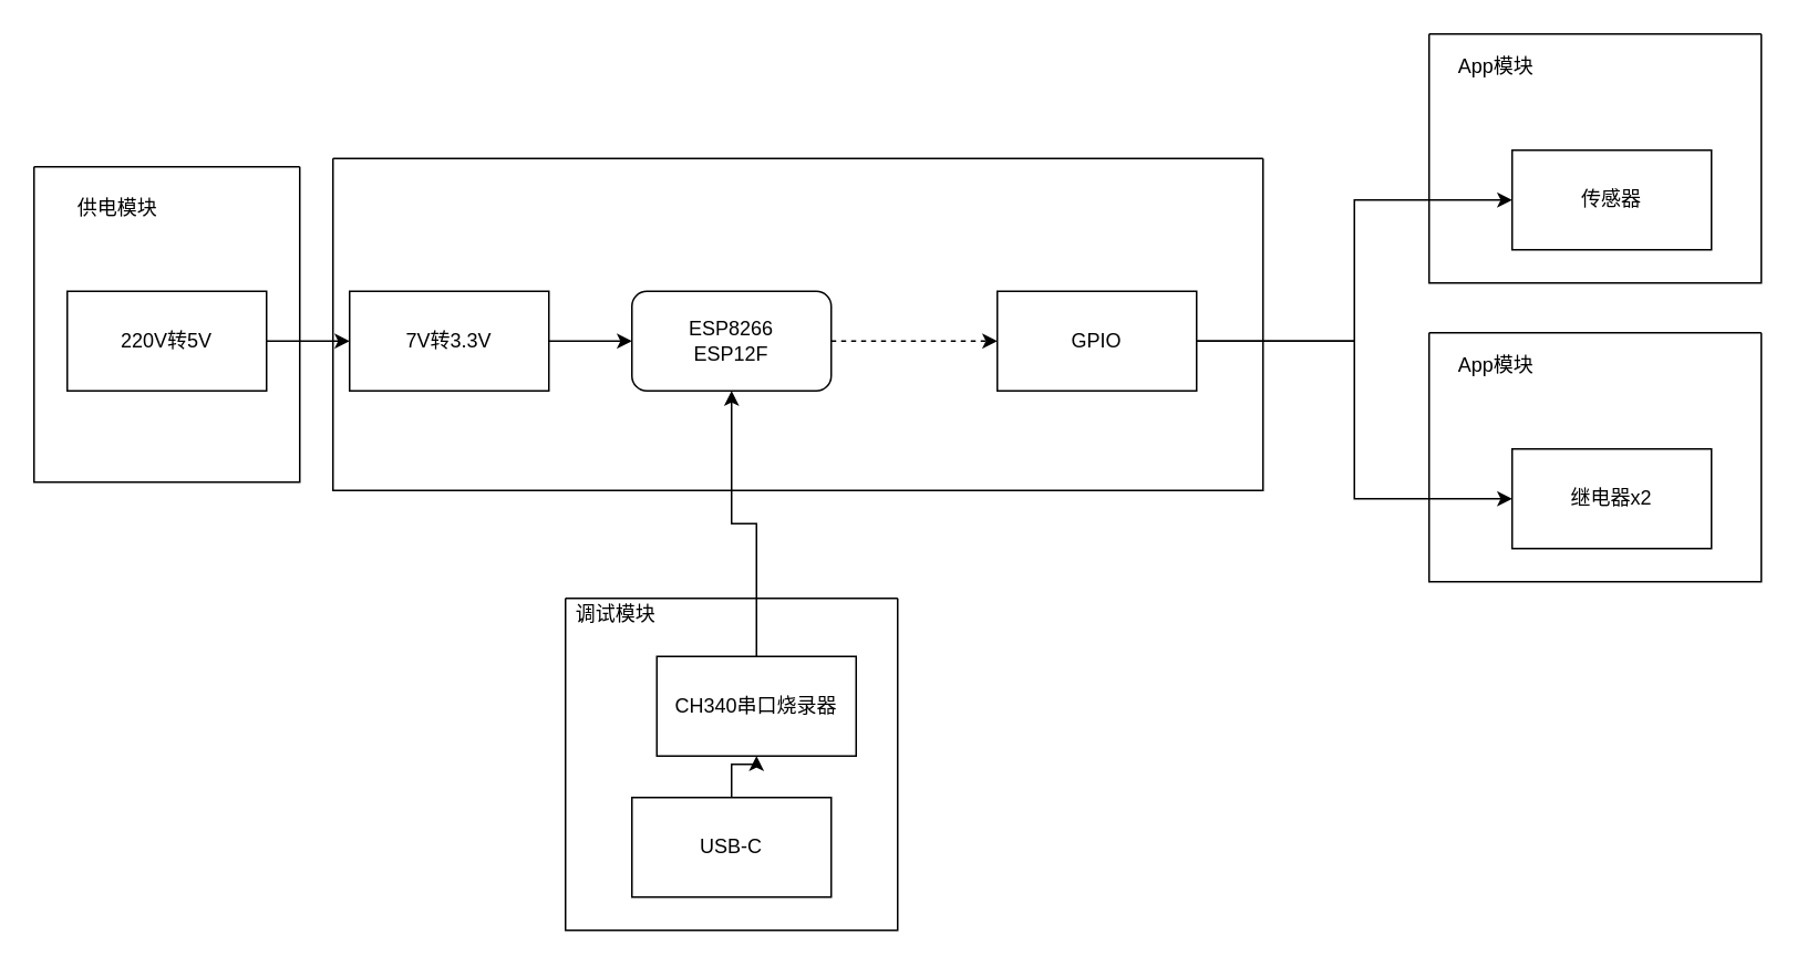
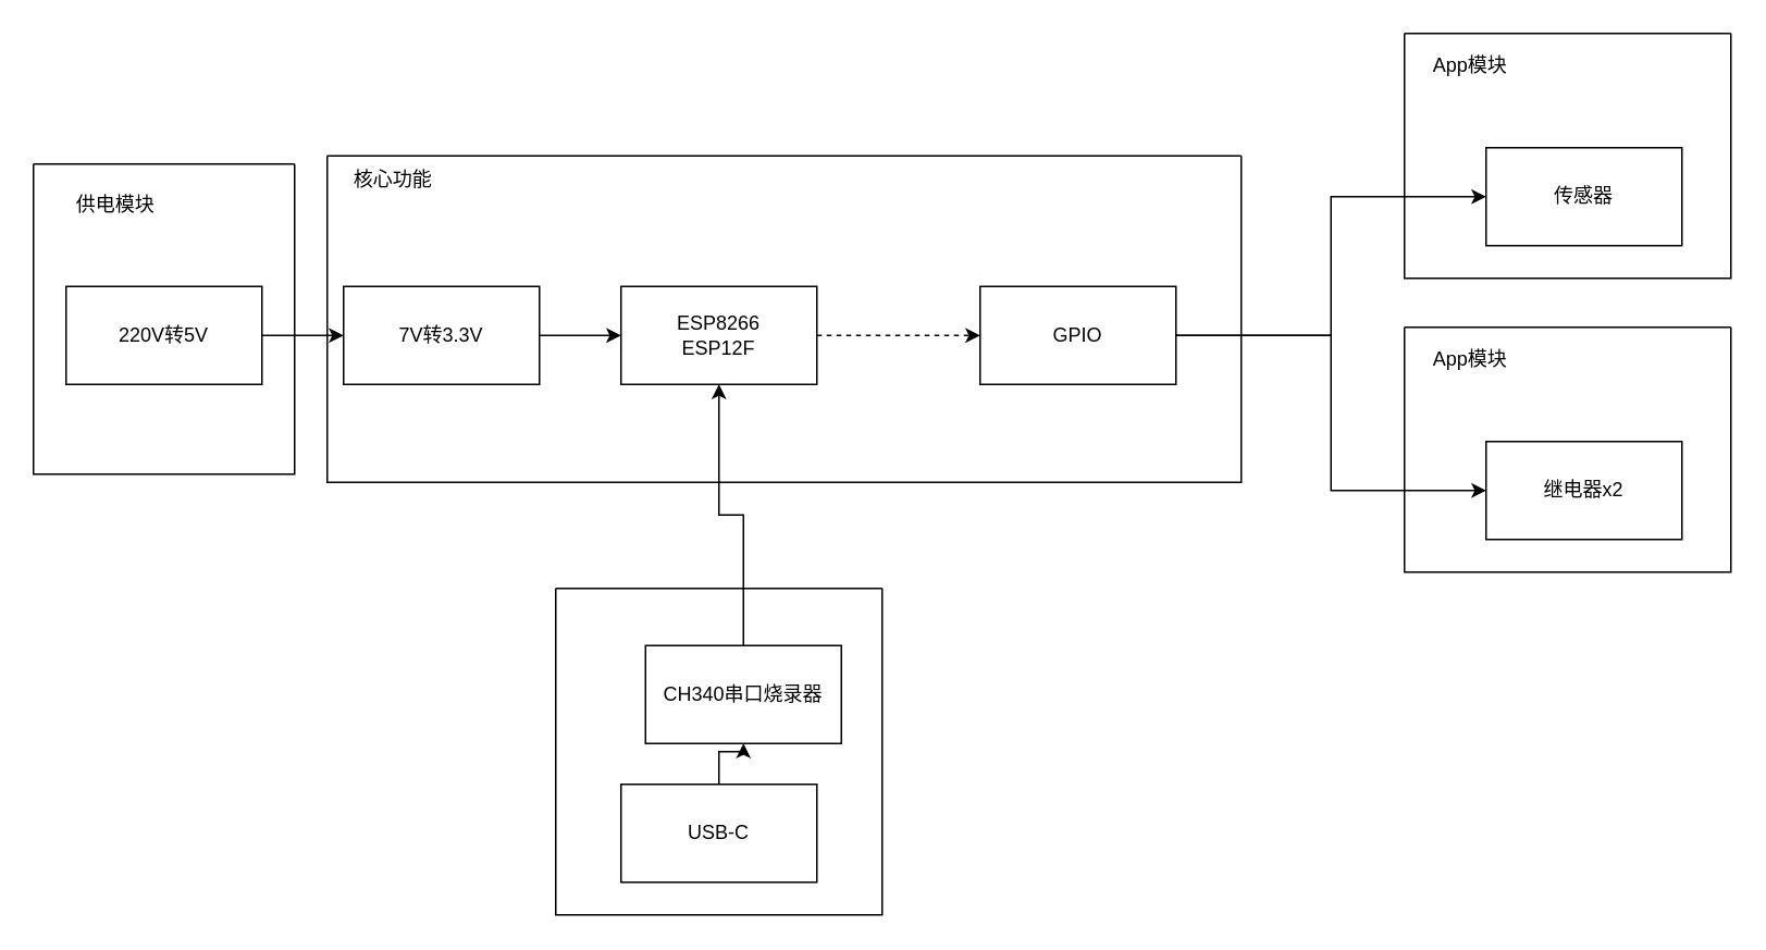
+ <mxCell id="12" value="核心功能" style="text;html=1;align=center;verticalAlign=middle;resizable=0;points=[];autosize=1;strokeColor=none;fillColor=none;" vertex="1" parent="10"><mxGeometry x="10" y="5" width="60" height="20" as="geometry" /></mxCell>
- <mxCell id="3" value="ESP8266&lt;br&gt;ESP12F" style="whiteSpace=wrap;html=1;rounded=1;" vertex="1" parent="1"><mxGeometry x="380" y="175" width="120" height="60" as="geometry" /></mxCell>
+ <mxCell id="3" value="ESP8266&lt;br&gt;ESP12F" style="rounded=0;whiteSpace=wrap;html=1;" vertex="1" parent="1"><mxGeometry x="380" y="175" width="120" height="60" as="geometry" /></mxCell>
- <mxCell id="26" value="调试模块" style="text;html=1;align=center;verticalAlign=middle;resizable=0;points=[];autosize=1;strokeColor=none;fillColor=none;" vertex="1" parent="1"><mxGeometry x="340" y="360" width="60" height="20" as="geometry" /></mxCell>
